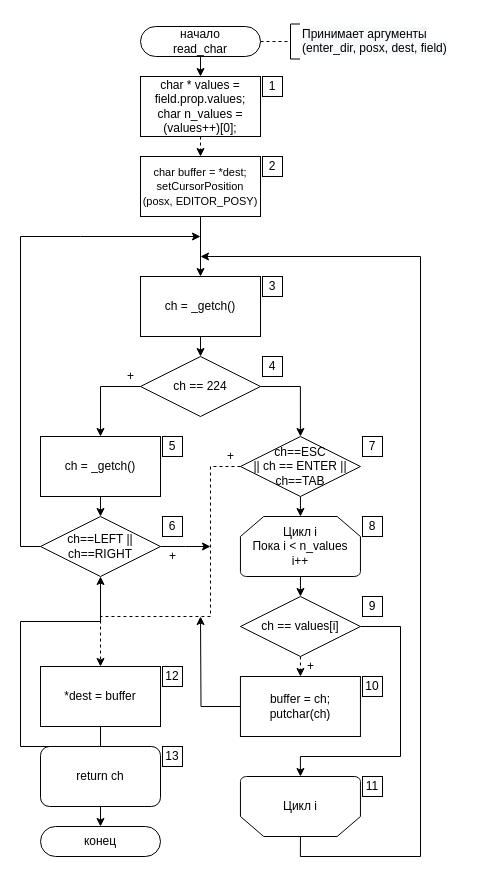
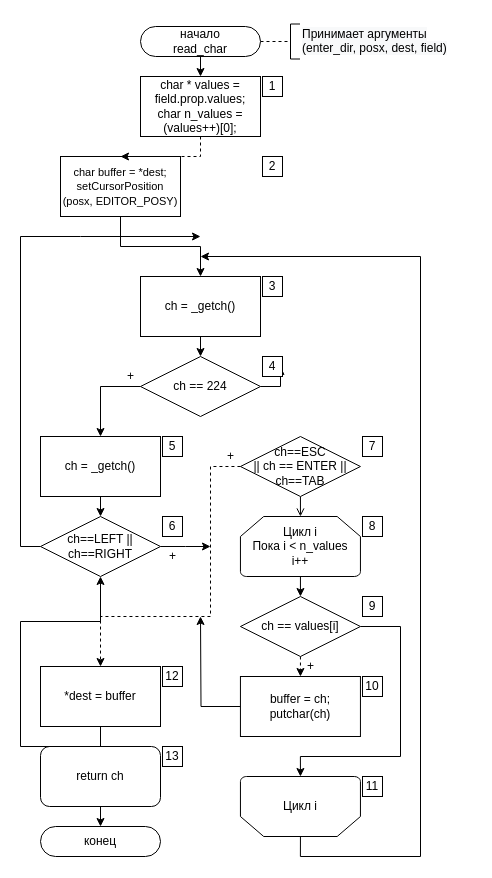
- <mxCell id="36" value="&lt;font style=&quot;font-size: 11px&quot;&gt;char buffer = *dest;&lt;br&gt;setCursorPosition&lt;br&gt;(posx, EDITOR_POSY)&lt;/font&gt;" style="rounded=0;whiteSpace=wrap;html=1;" parent="1" vertex="1"><mxGeometry x="140" y="156" width="120" height="60" as="geometry" /></mxCell>
+ <mxCell id="36" value="&lt;font style=&quot;font-size: 11px&quot;&gt;char buffer = *dest;&lt;br&gt;setCursorPosition&lt;br&gt;(posx, EDITOR_POSY)&lt;/font&gt;" style="rounded=0;whiteSpace=wrap;html=1;" parent="1" vertex="1"><mxGeometry x="60" y="156" width="120" height="60" as="geometry" /></mxCell>
- <mxCell id="30" style="edgeStyle=orthogonalEdgeStyle;rounded=0;orthogonalLoop=1;jettySize=auto;html=1;exitX=1;exitY=0.5;exitDx=0;exitDy=0;entryX=0.5;entryY=0;entryDx=0;entryDy=0;" parent="1" source="9" target="18" edge="1"><mxGeometry relative="1" as="geometry" /></mxCell>
+ <mxCell id="30" style="edgeStyle=orthogonalEdgeStyle;rounded=0;orthogonalLoop=1;jettySize=auto;html=1;exitX=1;exitY=0.5;exitDx=0;exitDy=0;" parent="1" source="9" target="45" edge="1"><mxGeometry relative="1" as="geometry" /></mxCell>
- <mxCell id="16" style="edgeStyle=orthogonalEdgeStyle;rounded=0;orthogonalLoop=1;jettySize=auto;html=1;exitX=0.5;exitY=1;exitDx=0;exitDy=0;entryX=0.5;entryY=0;entryDx=0;entryDy=0;entryPerimeter=0;" parent="1" source="18" target="19" edge="1"><mxGeometry relative="1" as="geometry" /></mxCell>
+ <mxCell id="16" style="edgeStyle=orthogonalEdgeStyle;rounded=0;orthogonalLoop=1;jettySize=auto;html=1;exitX=0.5;exitY=1;exitDx=0;exitDy=0;entryX=0.5;entryY=0;entryDx=0;entryDy=0;entryPerimeter=0;endArrow=open;" parent="1" source="18" target="19" edge="1"><mxGeometry relative="1" as="geometry" /></mxCell>
